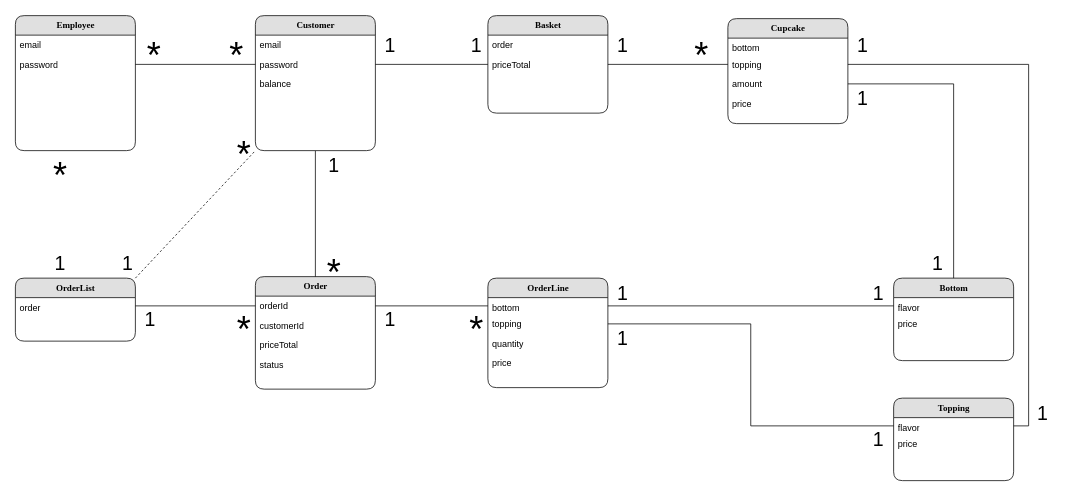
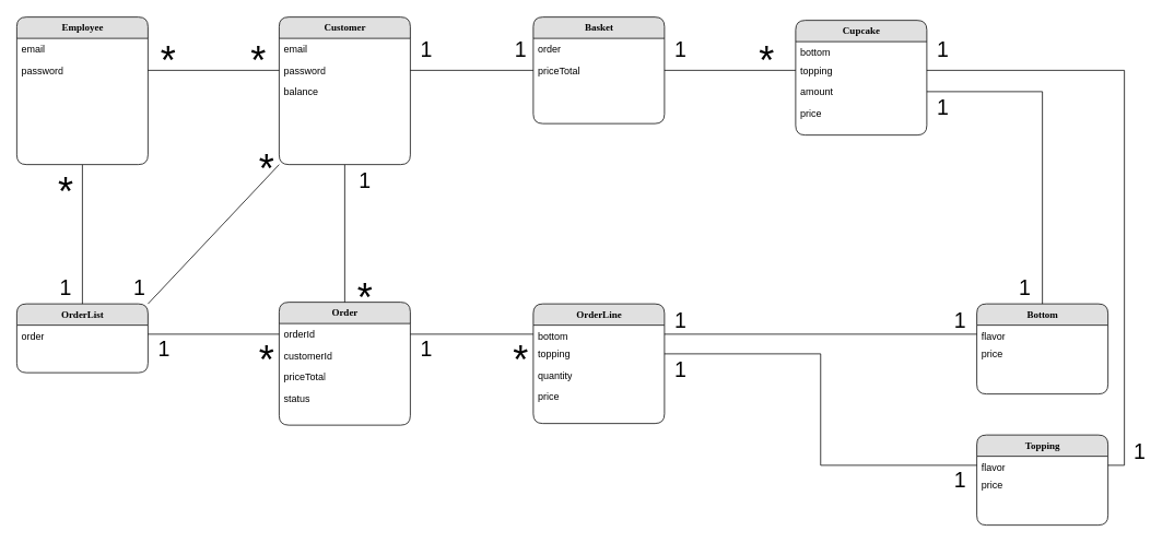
+ <mxCell id="29" style="edgeStyle=orthogonalEdgeStyle;rounded=0;orthogonalLoop=1;jettySize=auto;html=1;exitX=0.5;exitY=1;exitDx=0;exitDy=0;entryX=0.5;entryY=0;entryDx=0;entryDy=0;endArrow=none;endFill=0;" parent="1" source="30" target="16" edge="1"><mxGeometry relative="1" as="geometry" /></mxCell>
- <mxCell id="15" style="rounded=0;orthogonalLoop=1;jettySize=auto;html=1;exitX=1;exitY=0;exitDx=0;exitDy=0;entryX=0;entryY=1;entryDx=0;entryDy=0;startArrow=none;startFill=0;endArrow=none;endFill=0;dashed=1;" parent="1" source="16" target="11" edge="1"><mxGeometry relative="1" as="geometry" /></mxCell>
+ <mxCell id="15" style="rounded=0;orthogonalLoop=1;jettySize=auto;html=1;exitX=1;exitY=0;exitDx=0;exitDy=0;entryX=0;entryY=1;entryDx=0;entryDy=0;startArrow=none;startFill=0;endArrow=none;endFill=0;" parent="1" source="16" target="11" edge="1"><mxGeometry relative="1" as="geometry" /></mxCell>
